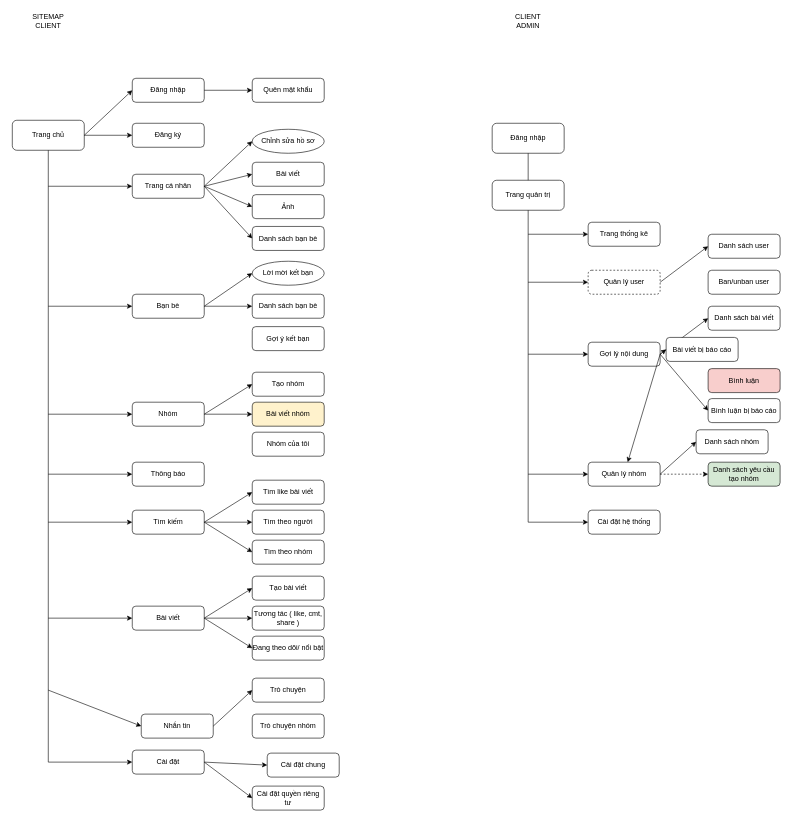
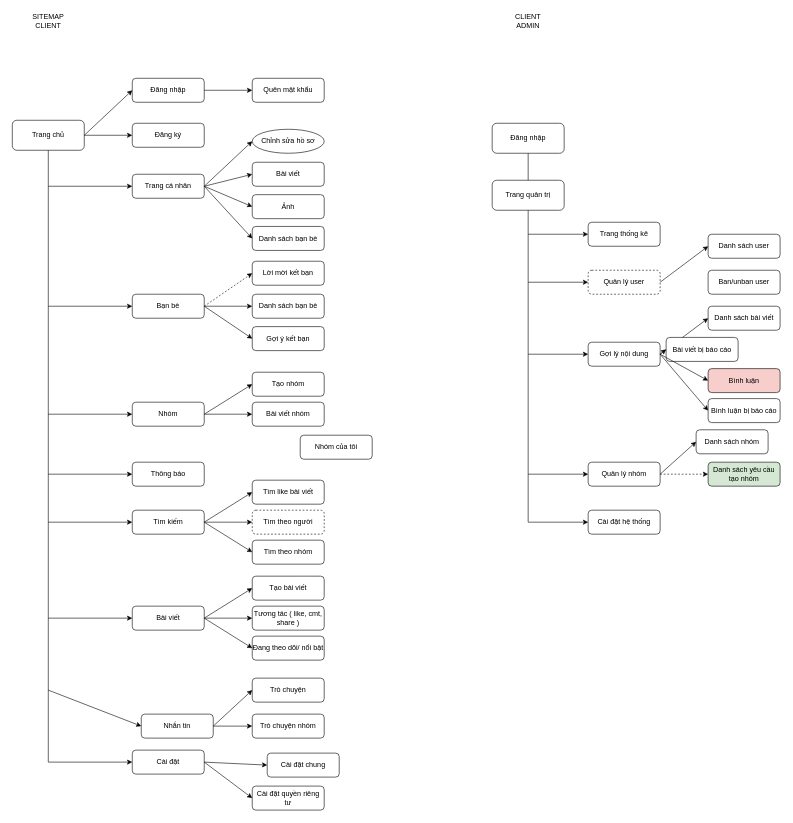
- <mxCell id="22" value="Lời mời kết bạn" style="ellipse;whiteSpace=wrap;html=1;" vertex="1" parent="1"><mxGeometry x="420" y="435" width="120" height="40" as="geometry" /></mxCell>
+ <mxCell id="22" value="Lời mời kết bạn" style="rounded=1;whiteSpace=wrap;html=1;" vertex="1" parent="1"><mxGeometry x="420" y="435" width="120" height="40" as="geometry" /></mxCell>
- <mxCell id="23" value="" style="endArrow=classic;html=1;rounded=0;exitX=1;exitY=0.5;exitDx=0;exitDy=0;entryX=0;entryY=0.5;entryDx=0;entryDy=0;" edge="1" parent="1" target="22" source="20"><mxGeometry width="50" height="50" relative="1" as="geometry"><mxPoint x="340" y="530" as="sourcePoint" /><mxPoint x="450" y="741.5" as="targetPoint" /></mxGeometry></mxCell>
+ <mxCell id="23" value="" style="endArrow=classic;html=1;rounded=0;exitX=1;exitY=0.5;exitDx=0;exitDy=0;entryX=0;entryY=0.5;entryDx=0;entryDy=0;dashed=1;" edge="1" parent="1" target="22" source="20"><mxGeometry width="50" height="50" relative="1" as="geometry"><mxPoint x="340" y="530" as="sourcePoint" /><mxPoint x="450" y="741.5" as="targetPoint" /></mxGeometry></mxCell>
+ <mxCell id="27" value="" style="endArrow=classic;html=1;rounded=0;exitX=1;exitY=0.5;exitDx=0;exitDy=0;entryX=0;entryY=0.5;entryDx=0;entryDy=0;" edge="1" parent="1" target="26" source="20"><mxGeometry width="50" height="50" relative="1" as="geometry"><mxPoint x="340" y="565" as="sourcePoint" /><mxPoint x="450" y="851.5" as="targetPoint" /></mxGeometry></mxCell>
- <mxCell id="81" value="" style="endArrow=classic;html=1;rounded=0;exitX=1;exitY=0.5;exitDx=0;exitDy=0;" edge="1" parent="1" source="75" target="85"><mxGeometry width="50" height="50" relative="1" as="geometry"><mxPoint x="1110" y="600" as="sourcePoint" /><mxPoint x="1190" y="594" as="targetPoint" /></mxGeometry></mxCell>
+ <mxCell id="81" value="" style="endArrow=classic;html=1;rounded=0;entryX=0;entryY=0.5;entryDx=0;entryDy=0;exitX=1;exitY=0.5;exitDx=0;exitDy=0;" edge="1" parent="1" source="75" target="80"><mxGeometry width="50" height="50" relative="1" as="geometry"><mxPoint x="1110" y="600" as="sourcePoint" /><mxPoint x="1190" y="594" as="targetPoint" /></mxGeometry></mxCell>
- <mxCell id="32" value="Bài viết nhóm" style="rounded=1;whiteSpace=wrap;html=1;fillColor=#fff2cc;" vertex="1" parent="1"><mxGeometry x="420" y="670" width="120" height="40" as="geometry" /></mxCell>
+ <mxCell id="32" value="Bài viết nhóm" style="rounded=1;whiteSpace=wrap;html=1;" vertex="1" parent="1"><mxGeometry x="420" y="670" width="120" height="40" as="geometry" /></mxCell>
- <mxCell id="34" value="Nhóm của tôi" style="rounded=1;whiteSpace=wrap;html=1;" vertex="1" parent="1"><mxGeometry x="420" y="720" width="120" height="40" as="geometry" /></mxCell>
+ <mxCell id="34" value="Nhóm của tôi" style="rounded=1;whiteSpace=wrap;html=1;" vertex="1" parent="1"><mxGeometry x="500" y="725" width="120" height="40" as="geometry" /></mxCell>
- <mxCell id="41" value="Tìm theo người" style="rounded=1;whiteSpace=wrap;html=1;" vertex="1" parent="1"><mxGeometry x="420" y="850" width="120" height="40" as="geometry" /></mxCell>
+ <mxCell id="41" value="Tìm theo người" style="rounded=1;whiteSpace=wrap;html=1;dashed=1;" vertex="1" parent="1"><mxGeometry x="420" y="850" width="120" height="40" as="geometry" /></mxCell>
+ <mxCell id="58" value="" style="endArrow=classic;html=1;rounded=0;exitX=1;exitY=0.5;exitDx=0;exitDy=0;entryX=0;entryY=0.5;entryDx=0;entryDy=0;" edge="1" parent="1" target="57" source="53"><mxGeometry width="50" height="50" relative="1" as="geometry"><mxPoint x="340" y="1210" as="sourcePoint" /><mxPoint x="450" y="1486.5" as="targetPoint" /></mxGeometry></mxCell>
